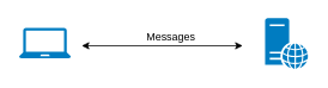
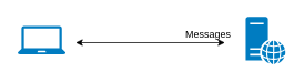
- <mxCell id="5" value="Messages" style="text;html=1;strokeColor=none;fillColor=none;align=center;verticalAlign=middle;whiteSpace=wrap;rounded=0;" vertex="1" parent="1"><mxGeometry x="170" y="31" width="40" height="20" as="geometry" /></mxCell>
+ <mxCell id="5" value="Messages" style="text;html=1;strokeColor=none;fillColor=none;align=center;verticalAlign=middle;whiteSpace=wrap;rounded=0;" vertex="1" parent="1"><mxGeometry x="230" y="31" width="40" height="20" as="geometry" /></mxCell>
